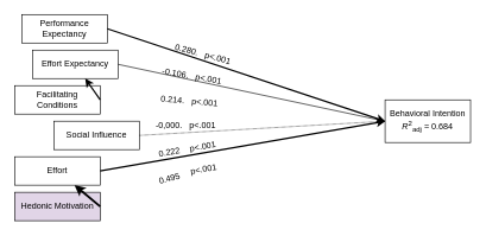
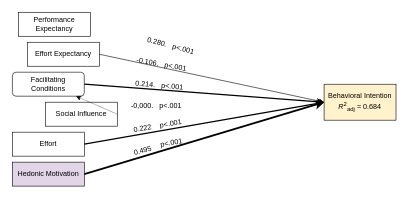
- <mxCell id="9" value="" style="endArrow=classic;html=1;rounded=0;exitX=1;exitY=0.5;exitDx=0;exitDy=0;entryX=0;entryY=0.5;entryDx=0;entryDy=0;strokeWidth=2;" edge="1" parent="1" source="2" target="8"><mxGeometry width="50" height="50" relative="1" as="geometry"><mxPoint x="370" y="310" as="sourcePoint" /><mxPoint x="420" y="260" as="targetPoint" /></mxGeometry></mxCell>
- <mxCell id="10" value="" style="endArrow=classic;html=1;rounded=0;exitX=1;exitY=0.5;exitDx=0;exitDy=0;strokeWidth=2;" edge="1" parent="1" source="4" target="3"><mxGeometry width="50" height="50" relative="1" as="geometry"><mxPoint x="150" y="50" as="sourcePoint" /><mxPoint x="550" y="180" as="targetPoint" /></mxGeometry></mxCell>
+ <mxCell id="10" value="" style="endArrow=classic;html=1;rounded=0;exitX=1;exitY=0.5;exitDx=0;exitDy=0;entryX=0;entryY=0.5;entryDx=0;entryDy=0;strokeWidth=2;" edge="1" parent="1" source="4" target="8"><mxGeometry width="50" height="50" relative="1" as="geometry"><mxPoint x="150" y="50" as="sourcePoint" /><mxPoint x="550" y="180" as="targetPoint" /></mxGeometry></mxCell>
- <mxCell id="4" value="Facilitating &lt;br&gt;Conditions" style="rounded=0;whiteSpace=wrap;html=1;" vertex="1" parent="1"><mxGeometry x="20" y="120" width="120" height="40" as="geometry" /></mxCell>
+ <mxCell id="4" value="Facilitating &lt;br&gt;Conditions" style="whiteSpace=wrap;html=1;rounded=1;" vertex="1" parent="1"><mxGeometry x="20" y="120" width="120" height="40" as="geometry" /></mxCell>
- <mxCell id="8" value="Behavioral Intention &lt;i&gt;R&lt;/i&gt;&lt;sup&gt;2&lt;/sup&gt;&lt;sub&gt;adj&lt;/sub&gt; = 0.684" style="rounded=0;whiteSpace=wrap;html=1;" vertex="1" parent="1"><mxGeometry x="540" y="140" width="120" height="60" as="geometry" /></mxCell>
+ <mxCell id="8" value="Behavioral Intention &lt;i&gt;R&lt;/i&gt;&lt;sup&gt;2&lt;/sup&gt;&lt;sub&gt;adj&lt;/sub&gt; = 0.684" style="rounded=0;whiteSpace=wrap;html=1;fillColor=#fff2cc;" vertex="1" parent="1"><mxGeometry x="540" y="140" width="120" height="60" as="geometry" /></mxCell>
- <mxCell id="11" value="" style="endArrow=classic;html=1;rounded=0;exitX=1;exitY=0.5;exitDx=0;exitDy=0;entryX=0;entryY=0.5;entryDx=0;entryDy=0;dashed=1;dashPattern=1 1;" edge="1" parent="1" source="5" target="8"><mxGeometry width="50" height="50" relative="1" as="geometry"><mxPoint x="160" y="60" as="sourcePoint" /><mxPoint x="560" y="190" as="targetPoint" /></mxGeometry></mxCell>
+ <mxCell id="11" value="" style="endArrow=classic;html=1;rounded=0;exitX=1;exitY=0.5;exitDx=0;exitDy=0;dashed=1;dashPattern=1 1;" edge="1" parent="1" source="5" target="4"><mxGeometry width="50" height="50" relative="1" as="geometry"><mxPoint x="160" y="60" as="sourcePoint" /><mxPoint x="560" y="190" as="targetPoint" /></mxGeometry></mxCell>
- <mxCell id="13" value="" style="endArrow=classic;html=1;rounded=0;exitX=1;exitY=0.5;exitDx=0;exitDy=0;strokeWidth=3;" edge="1" parent="1" source="7" target="6"><mxGeometry width="50" height="50" relative="1" as="geometry"><mxPoint x="180" y="80" as="sourcePoint" /><mxPoint x="580" y="210" as="targetPoint" /></mxGeometry></mxCell>
+ <mxCell id="13" value="" style="endArrow=classic;html=1;rounded=0;exitX=1;exitY=0.5;exitDx=0;exitDy=0;entryX=0;entryY=0.5;entryDx=0;entryDy=0;strokeWidth=3;" edge="1" parent="1" source="7" target="8"><mxGeometry width="50" height="50" relative="1" as="geometry"><mxPoint x="180" y="80" as="sourcePoint" /><mxPoint x="580" y="210" as="targetPoint" /></mxGeometry></mxCell>
